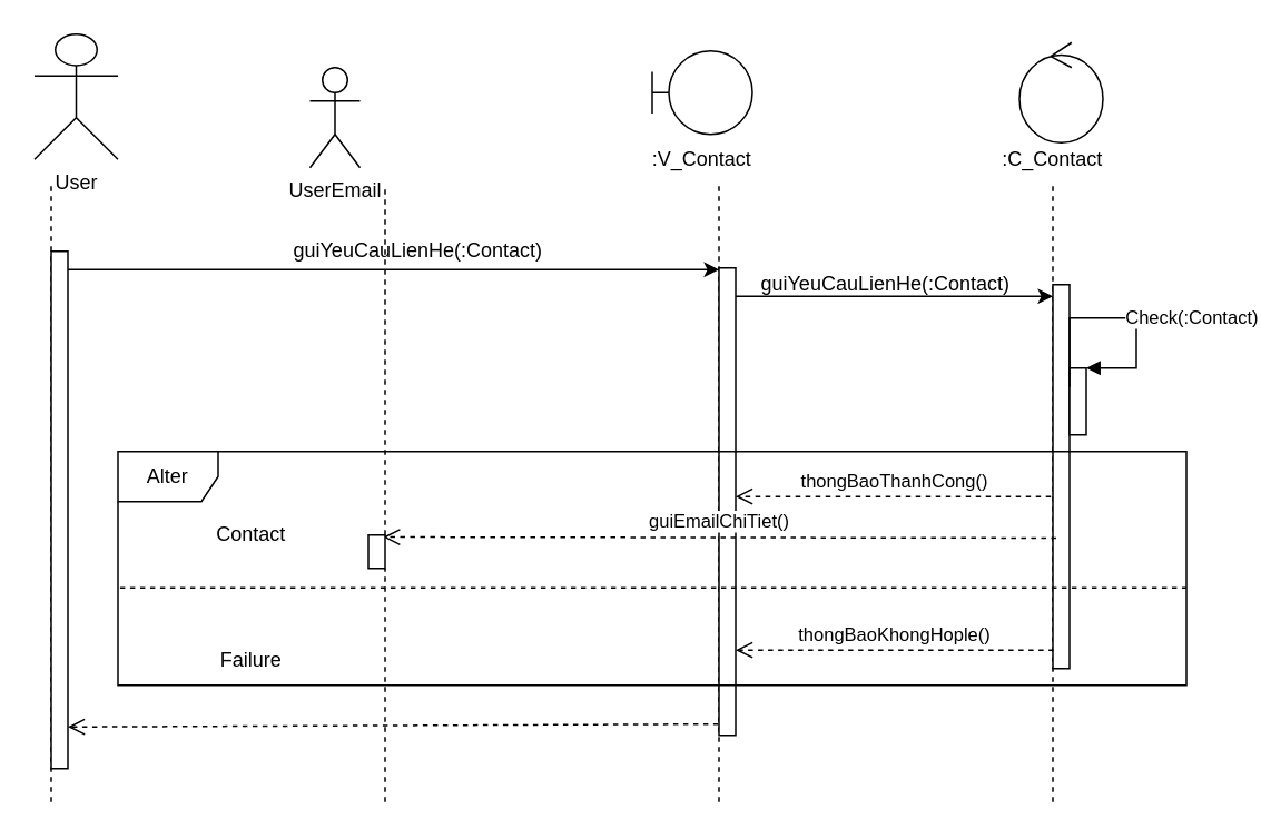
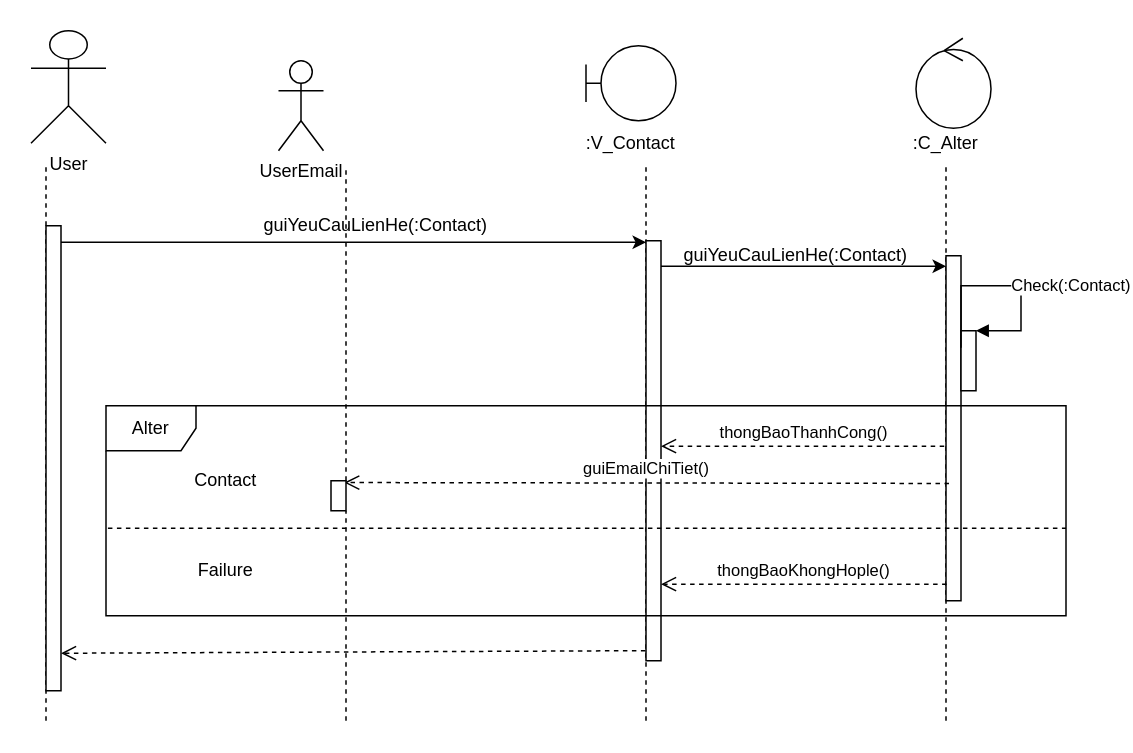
- <mxCell id="6" value=":C_Contact" style="text;html=1;strokeColor=none;fillColor=none;align=center;verticalAlign=middle;whiteSpace=wrap;rounded=0;" parent="1" vertex="1"><mxGeometry x="610" y="85" width="40" height="20" as="geometry" /></mxCell>
+ <mxCell id="6" value=":C_Alter" style="text;html=1;strokeColor=none;fillColor=none;align=center;verticalAlign=middle;whiteSpace=wrap;rounded=0;" parent="1" vertex="1"><mxGeometry x="610" y="85" width="40" height="20" as="geometry" /></mxCell>
- <mxCell id="29" value="Failure" style="text;html=1;strokeColor=none;fillColor=none;align=center;verticalAlign=middle;whiteSpace=wrap;rounded=0;" parent="1" vertex="1"><mxGeometry x="130" y="385" width="40" height="20" as="geometry" /></mxCell>
+ <mxCell id="29" value="Failure" style="text;html=1;strokeColor=none;fillColor=none;align=center;verticalAlign=middle;whiteSpace=wrap;rounded=0;" parent="1" vertex="1"><mxGeometry x="130" y="370" width="40" height="20" as="geometry" /></mxCell>
